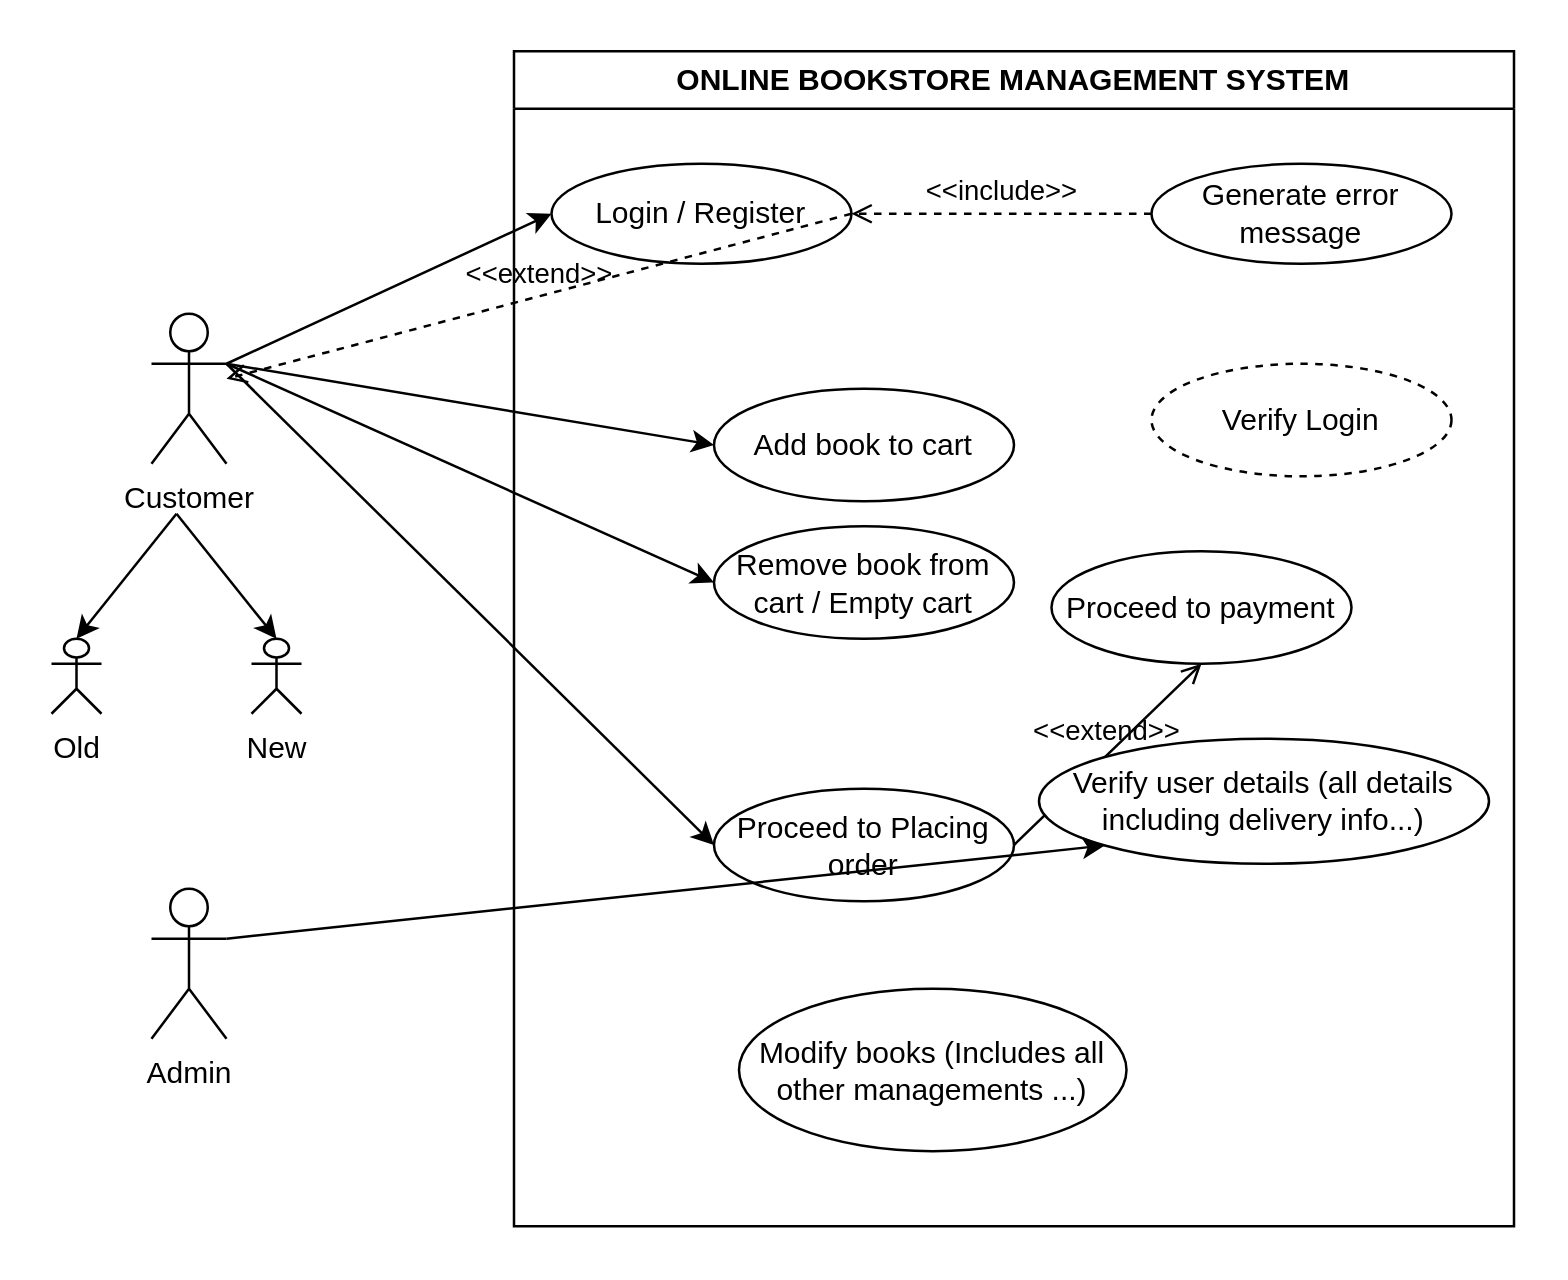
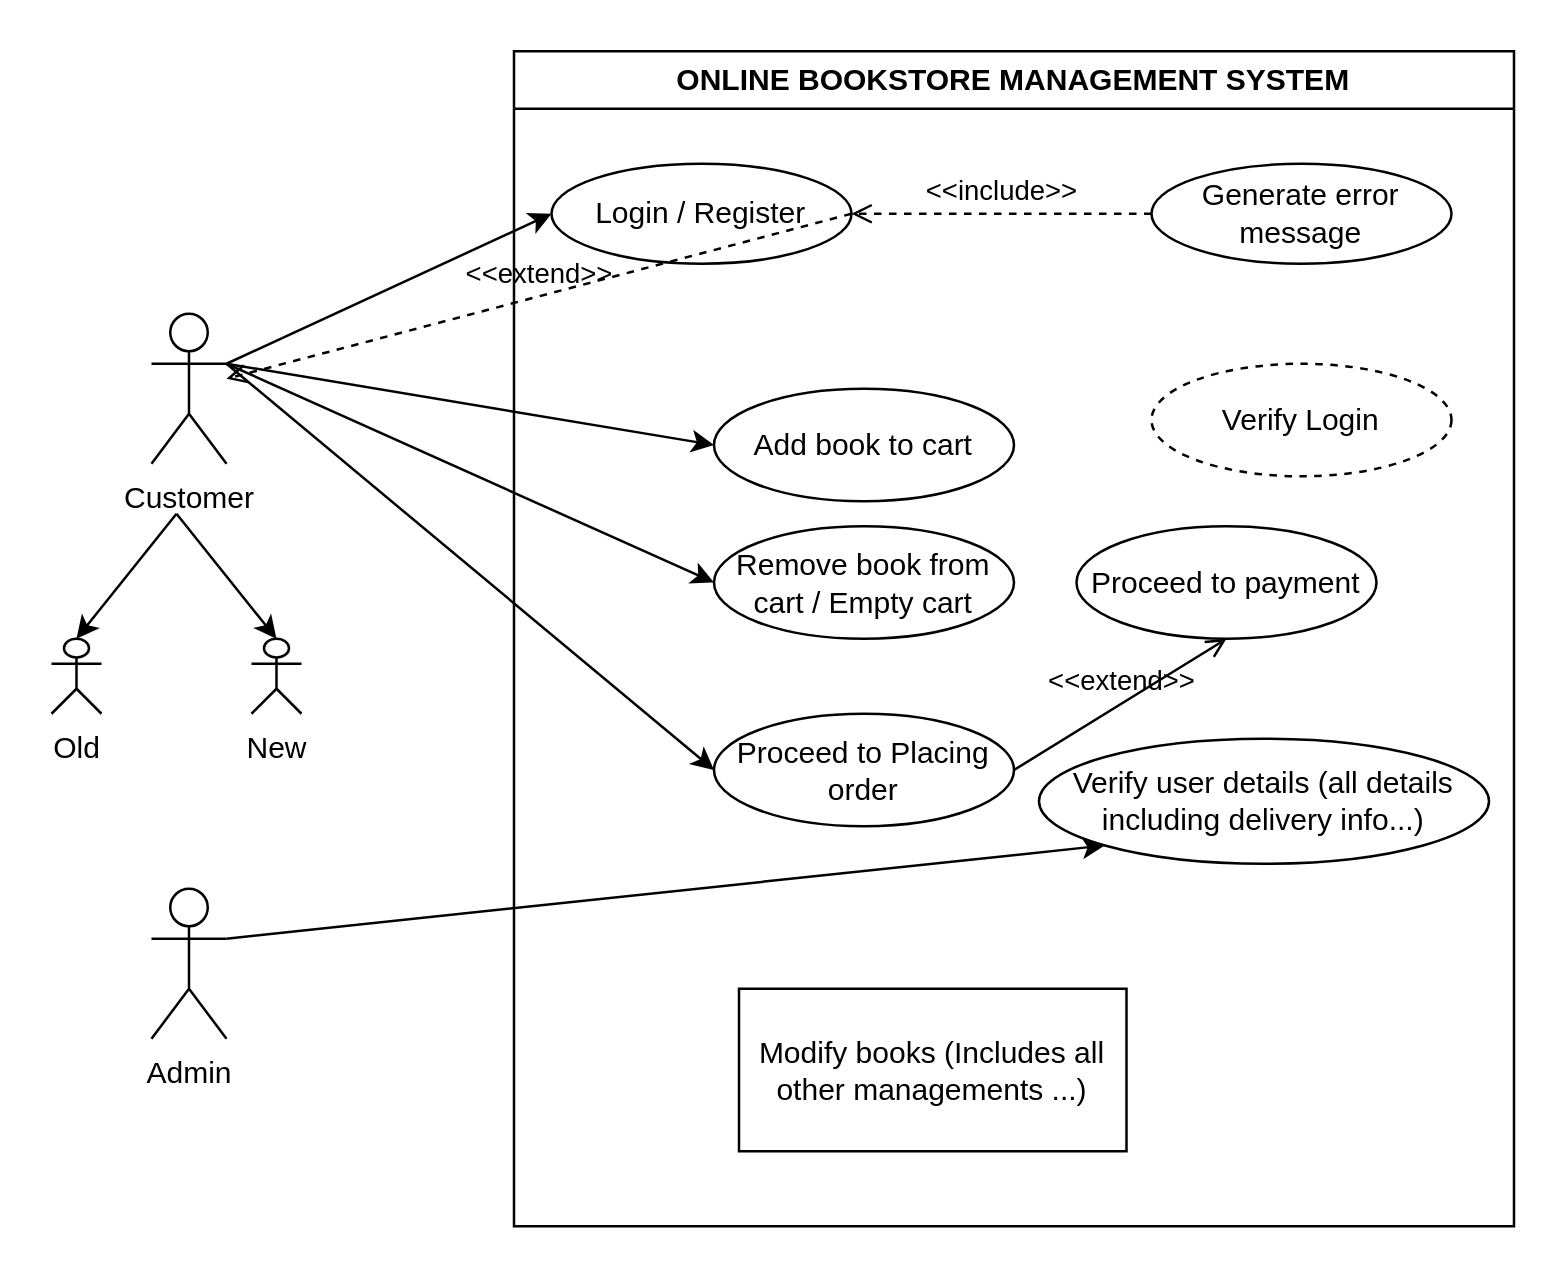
- <mxCell id="12" value="Proceed to payment" style="ellipse;whiteSpace=wrap;html=1;" parent="2" vertex="1"><mxGeometry x="215" y="200" width="120" height="45" as="geometry" /></mxCell>
+ <mxCell id="12" value="Proceed to payment" style="ellipse;whiteSpace=wrap;html=1;" parent="2" vertex="1"><mxGeometry x="225" y="190" width="120" height="45" as="geometry" /></mxCell>
- <mxCell id="10" value="Proceed to Placing order" style="ellipse;whiteSpace=wrap;html=1;" parent="2" vertex="1"><mxGeometry x="80" y="295" width="120" height="45" as="geometry" /></mxCell>
+ <mxCell id="10" value="Proceed to Placing order" style="ellipse;whiteSpace=wrap;html=1;" parent="2" vertex="1"><mxGeometry x="80" y="265" width="120" height="45" as="geometry" /></mxCell>
- <mxCell id="15" value="Modify books (Includes all other managements ...)" style="ellipse;whiteSpace=wrap;html=1;" parent="2" vertex="1"><mxGeometry x="90" y="375" width="155" height="65" as="geometry" /></mxCell>
+ <mxCell id="15" value="Modify books (Includes all other managements ...)" style="whiteSpace=wrap;html=1;rounded=0;" parent="2" vertex="1"><mxGeometry x="90" y="375" width="155" height="65" as="geometry" /></mxCell>
